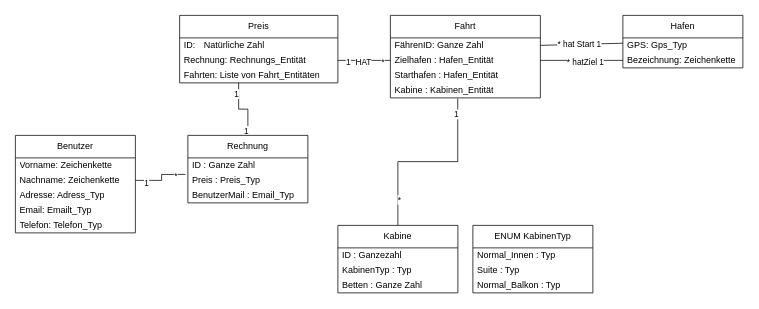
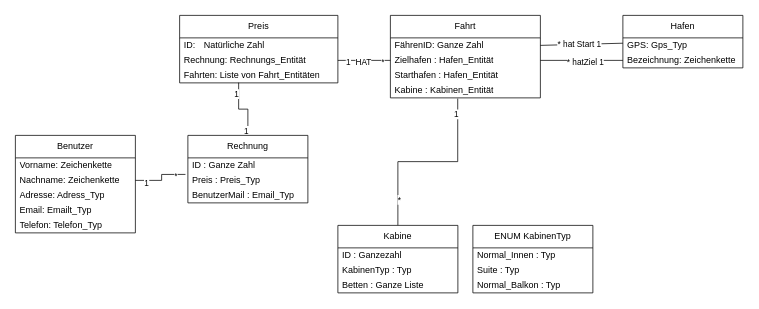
- <mxCell id="30" value="Betten : Ganze Zahl" style="text;html=1;strokeColor=none;fillColor=none;align=left;verticalAlign=middle;spacingLeft=4;spacingRight=4;overflow=hidden;rotatable=0;points=[[0,0.5],[1,0.5]];portConstraint=eastwest;whiteSpace=wrap;" parent="27" vertex="1"><mxGeometry y="70" width="160" height="20" as="geometry" /></mxCell>
+ <mxCell id="30" value="Betten : Ganze Liste" style="text;html=1;strokeColor=none;fillColor=none;align=left;verticalAlign=middle;spacingLeft=4;spacingRight=4;overflow=hidden;rotatable=0;points=[[0,0.5],[1,0.5]];portConstraint=eastwest;whiteSpace=wrap;" parent="27" vertex="1"><mxGeometry y="70" width="160" height="20" as="geometry" /></mxCell>
